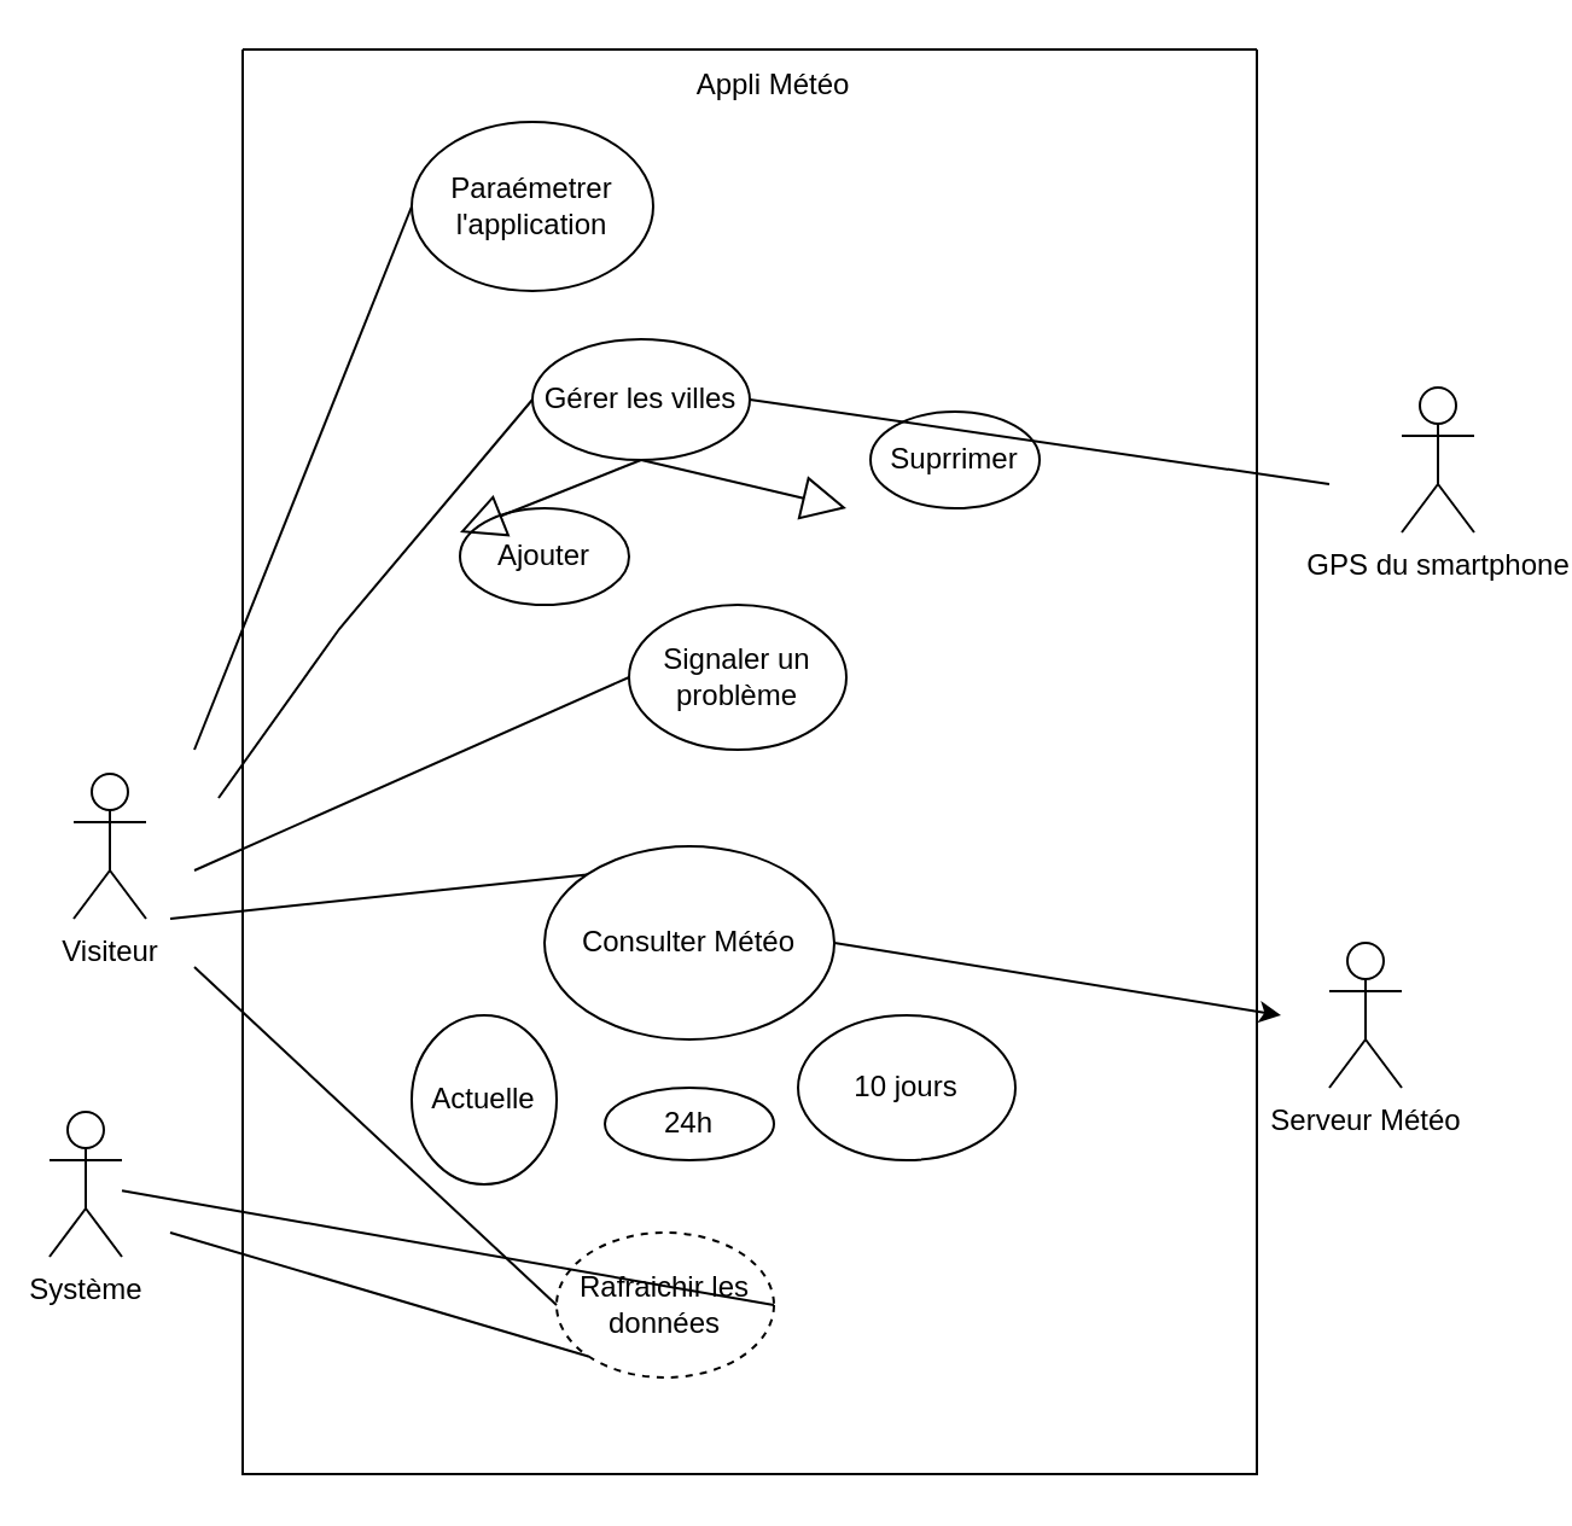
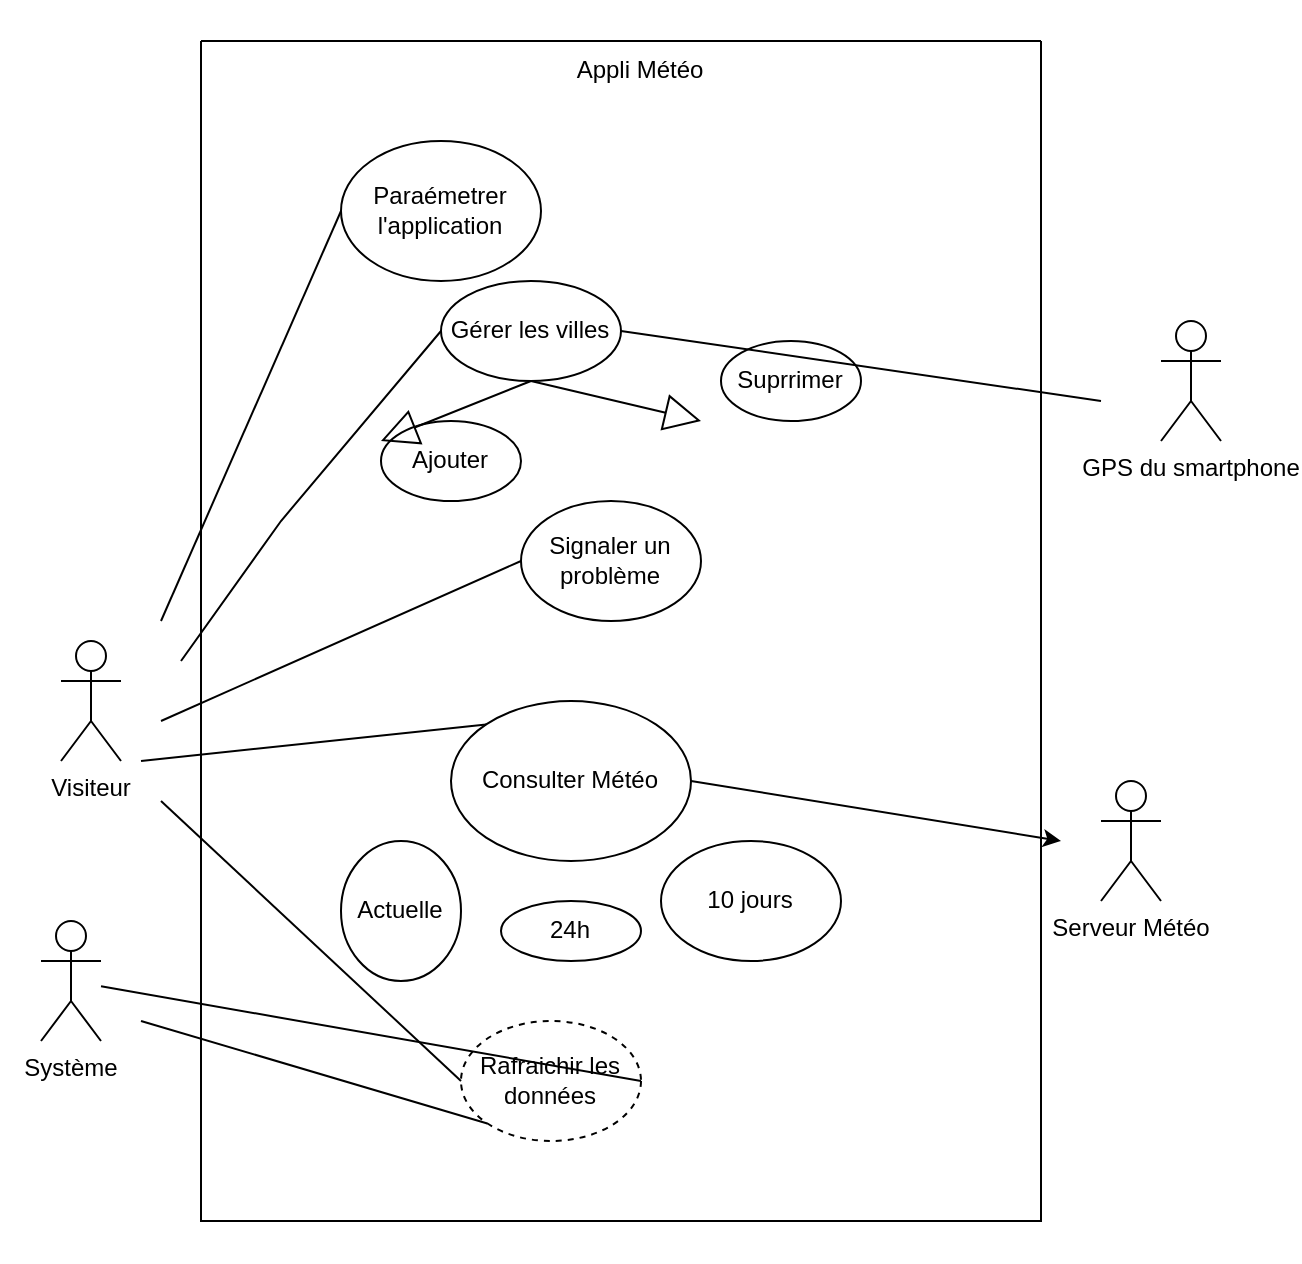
- <mxCell id="3" value="Paraémetrer l'application" style="ellipse;whiteSpace=wrap;html=1;" vertex="1" parent="2"><mxGeometry x="70" y="30" width="100" height="70" as="geometry" /></mxCell>
+ <mxCell id="3" value="Paraémetrer l'application" style="ellipse;whiteSpace=wrap;html=1;" vertex="1" parent="2"><mxGeometry x="70" y="50" width="100" height="70" as="geometry" /></mxCell>
